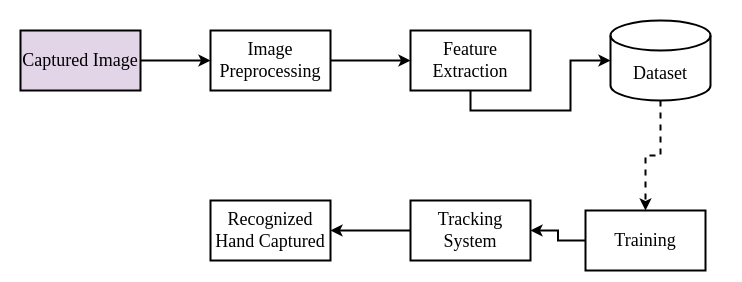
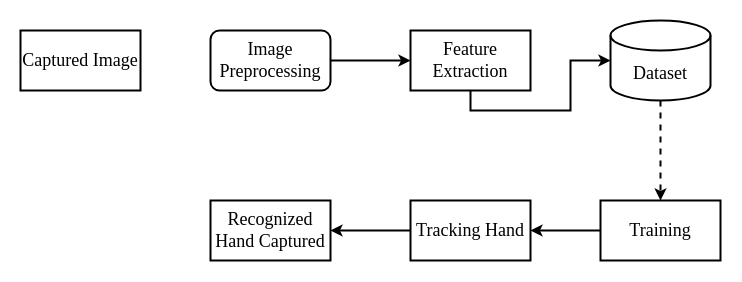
- <mxCell id="3" value="&lt;font style=&quot;font-size: 18px;&quot;&gt;Captured Image&lt;br style=&quot;font-size: 18px;&quot;&gt;&lt;/font&gt;" style="rounded=0;whiteSpace=wrap;html=1;fontFamily=Times New Roman;fontSize=18;strokeWidth=2;fillColor=#e1d5e7;" vertex="1" parent="1"><mxGeometry x="20" y="30" width="120" height="60" as="geometry" /></mxCell>
+ <mxCell id="3" value="&lt;font style=&quot;font-size: 18px;&quot;&gt;Captured Image&lt;br style=&quot;font-size: 18px;&quot;&gt;&lt;/font&gt;" style="rounded=0;whiteSpace=wrap;html=1;fontFamily=Times New Roman;fontSize=18;strokeWidth=2;" vertex="1" parent="1"><mxGeometry x="20" y="30" width="120" height="60" as="geometry" /></mxCell>
- <mxCell id="2" style="edgeStyle=orthogonalEdgeStyle;rounded=0;orthogonalLoop=1;jettySize=auto;html=1;exitX=1;exitY=0.5;exitDx=0;exitDy=0;entryX=0;entryY=0.5;entryDx=0;entryDy=0;fontFamily=Times New Roman;fontSize=18;strokeWidth=2;" edge="1" parent="1" source="3" target="5"><mxGeometry relative="1" as="geometry" /></mxCell>
- <mxCell id="5" value="&lt;div style=&quot;font-size: 18px;&quot;&gt;Image &lt;br style=&quot;font-size: 18px;&quot;&gt;&lt;/div&gt;&lt;div style=&quot;font-size: 18px;&quot;&gt;Preprocessing&lt;br style=&quot;font-size: 18px;&quot;&gt;&lt;/div&gt;" style="rounded=0;whiteSpace=wrap;html=1;fontFamily=Times New Roman;fontSize=18;strokeWidth=2;" vertex="1" parent="1"><mxGeometry x="210" y="30" width="120" height="60" as="geometry" /></mxCell>
+ <mxCell id="5" value="&lt;div style=&quot;font-size: 18px;&quot;&gt;Image &lt;br style=&quot;font-size: 18px;&quot;&gt;&lt;/div&gt;&lt;div style=&quot;font-size: 18px;&quot;&gt;Preprocessing&lt;br style=&quot;font-size: 18px;&quot;&gt;&lt;/div&gt;" style="whiteSpace=wrap;html=1;fontFamily=Times New Roman;fontSize=18;strokeWidth=2;rounded=1;" vertex="1" parent="1"><mxGeometry x="210" y="30" width="120" height="60" as="geometry" /></mxCell>
- <mxCell id="11" value="Tracking System" style="rounded=0;whiteSpace=wrap;html=1;fontFamily=Times New Roman;fontSize=18;strokeWidth=2;" vertex="1" parent="1"><mxGeometry x="410" y="200" width="120" height="60" as="geometry" /></mxCell>
+ <mxCell id="11" value="Tracking Hand" style="rounded=0;whiteSpace=wrap;html=1;fontFamily=Times New Roman;fontSize=18;strokeWidth=2;" vertex="1" parent="1"><mxGeometry x="410" y="200" width="120" height="60" as="geometry" /></mxCell>
- <mxCell id="9" value="Training" style="rounded=0;whiteSpace=wrap;html=1;fontFamily=Times New Roman;fontSize=18;strokeWidth=2;" vertex="1" parent="1"><mxGeometry x="585" y="210" width="120" height="60" as="geometry" /></mxCell>
+ <mxCell id="9" value="Training" style="rounded=0;whiteSpace=wrap;html=1;fontFamily=Times New Roman;fontSize=18;strokeWidth=2;" vertex="1" parent="1"><mxGeometry x="600" y="200" width="120" height="60" as="geometry" /></mxCell>
